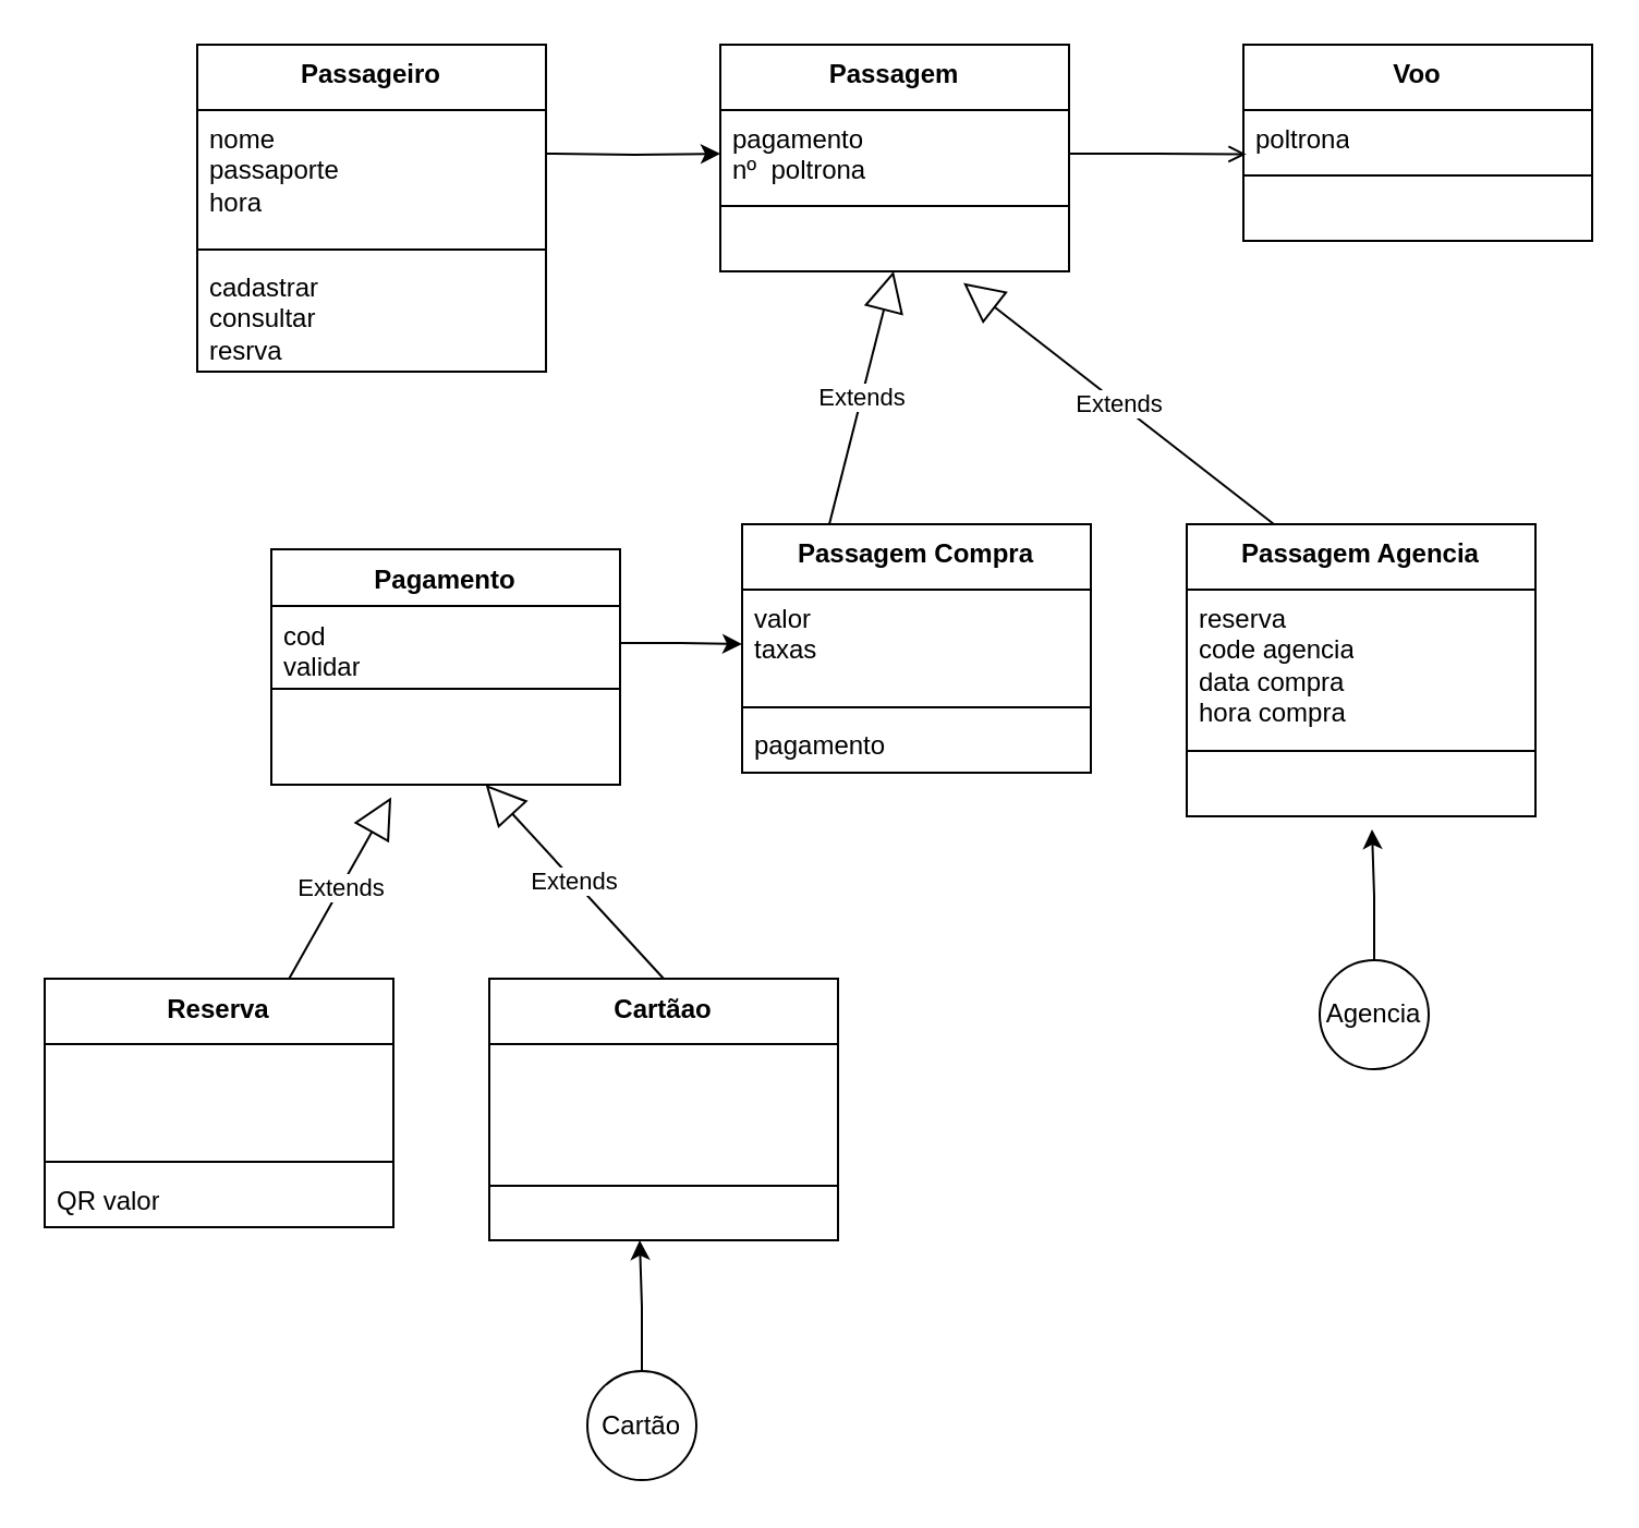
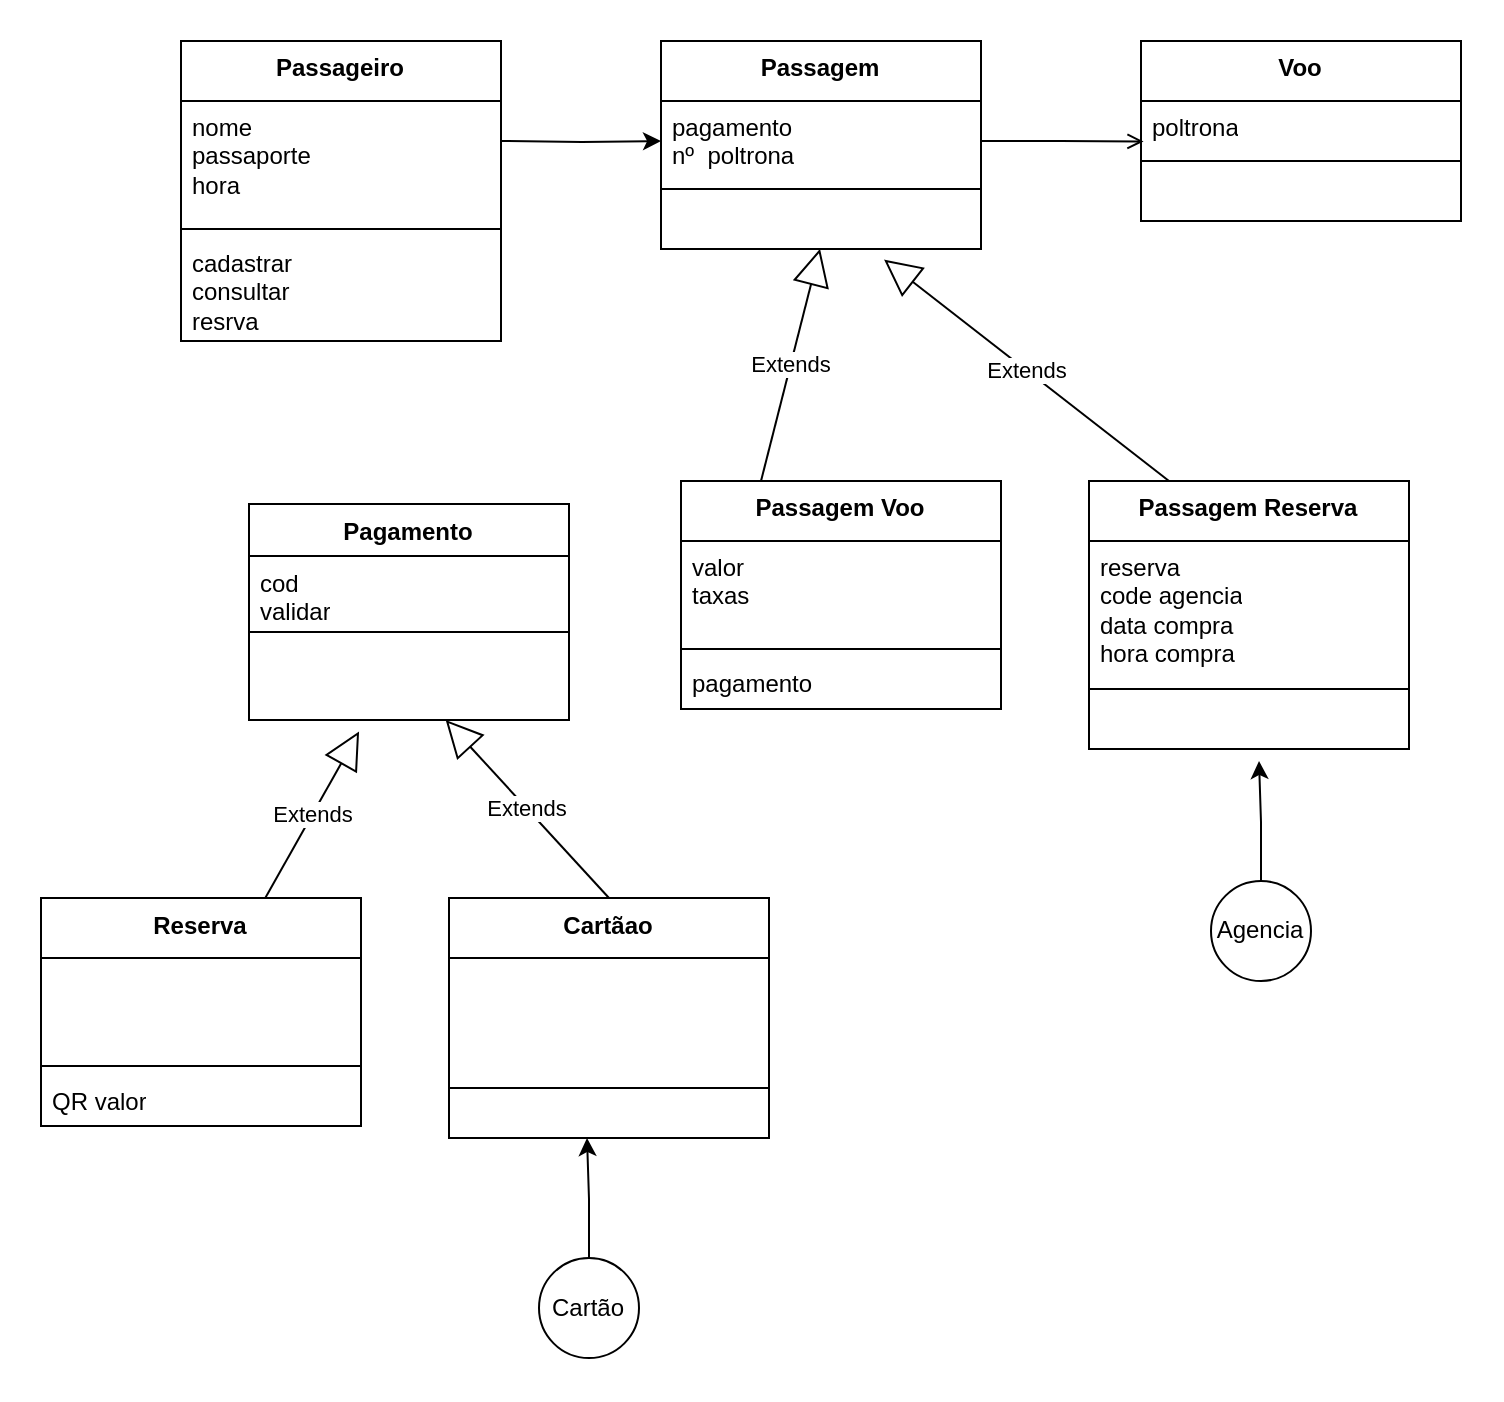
- <mxCell id="14" value="Passagem Compra&lt;div&gt;&lt;br&gt;&lt;/div&gt;" style="swimlane;fontStyle=1;align=center;verticalAlign=top;childLayout=stackLayout;horizontal=1;startSize=30;horizontalStack=0;resizeParent=1;resizeParentMax=0;resizeLast=0;collapsible=1;marginBottom=0;whiteSpace=wrap;html=1;" vertex="1" parent="1"><mxGeometry x="340" y="240" width="160" height="114" as="geometry" /></mxCell>
+ <mxCell id="14" value="Passagem Voo&lt;div&gt;&lt;br&gt;&lt;/div&gt;" style="swimlane;fontStyle=1;align=center;verticalAlign=top;childLayout=stackLayout;horizontal=1;startSize=30;horizontalStack=0;resizeParent=1;resizeParentMax=0;resizeLast=0;collapsible=1;marginBottom=0;whiteSpace=wrap;html=1;" vertex="1" parent="1"><mxGeometry x="340" y="240" width="160" height="114" as="geometry" /></mxCell>
- <mxCell id="18" value="Passagem Agencia&lt;div&gt;&lt;br&gt;&lt;/div&gt;" style="swimlane;fontStyle=1;align=center;verticalAlign=top;childLayout=stackLayout;horizontal=1;startSize=30;horizontalStack=0;resizeParent=1;resizeParentMax=0;resizeLast=0;collapsible=1;marginBottom=0;whiteSpace=wrap;html=1;" vertex="1" parent="1"><mxGeometry x="544" y="240" width="160" height="134" as="geometry" /></mxCell>
+ <mxCell id="18" value="Passagem Reserva&lt;div&gt;&lt;br&gt;&lt;/div&gt;" style="swimlane;fontStyle=1;align=center;verticalAlign=top;childLayout=stackLayout;horizontal=1;startSize=30;horizontalStack=0;resizeParent=1;resizeParentMax=0;resizeLast=0;collapsible=1;marginBottom=0;whiteSpace=wrap;html=1;" vertex="1" parent="1"><mxGeometry x="544" y="240" width="160" height="134" as="geometry" /></mxCell>
- <mxCell id="30" style="edgeStyle=orthogonalEdgeStyle;rounded=0;orthogonalLoop=1;jettySize=auto;html=1;exitX=1;exitY=0.5;exitDx=0;exitDy=0;entryX=0;entryY=0.5;entryDx=0;entryDy=0;" edge="1" parent="1" source="27" target="15"><mxGeometry relative="1" as="geometry" /></mxCell>
